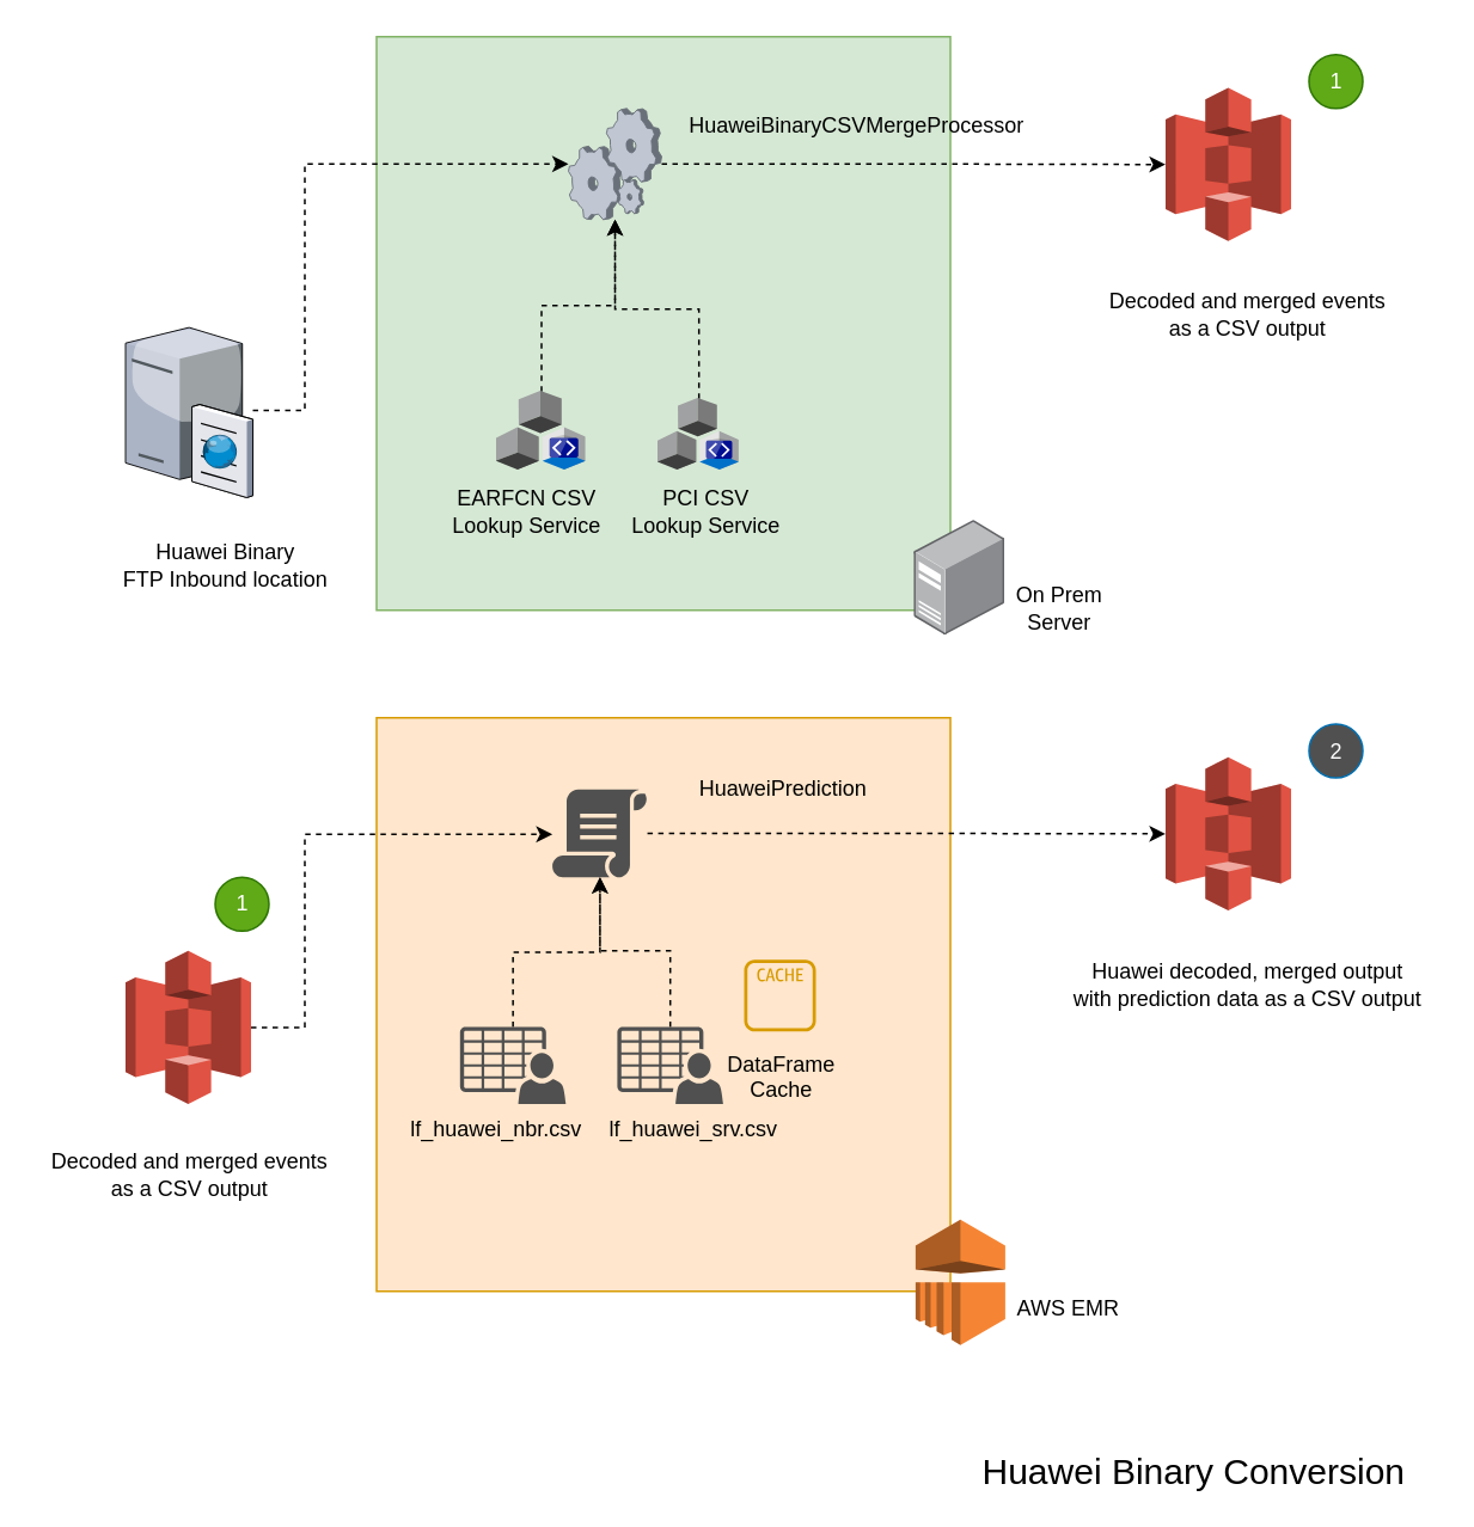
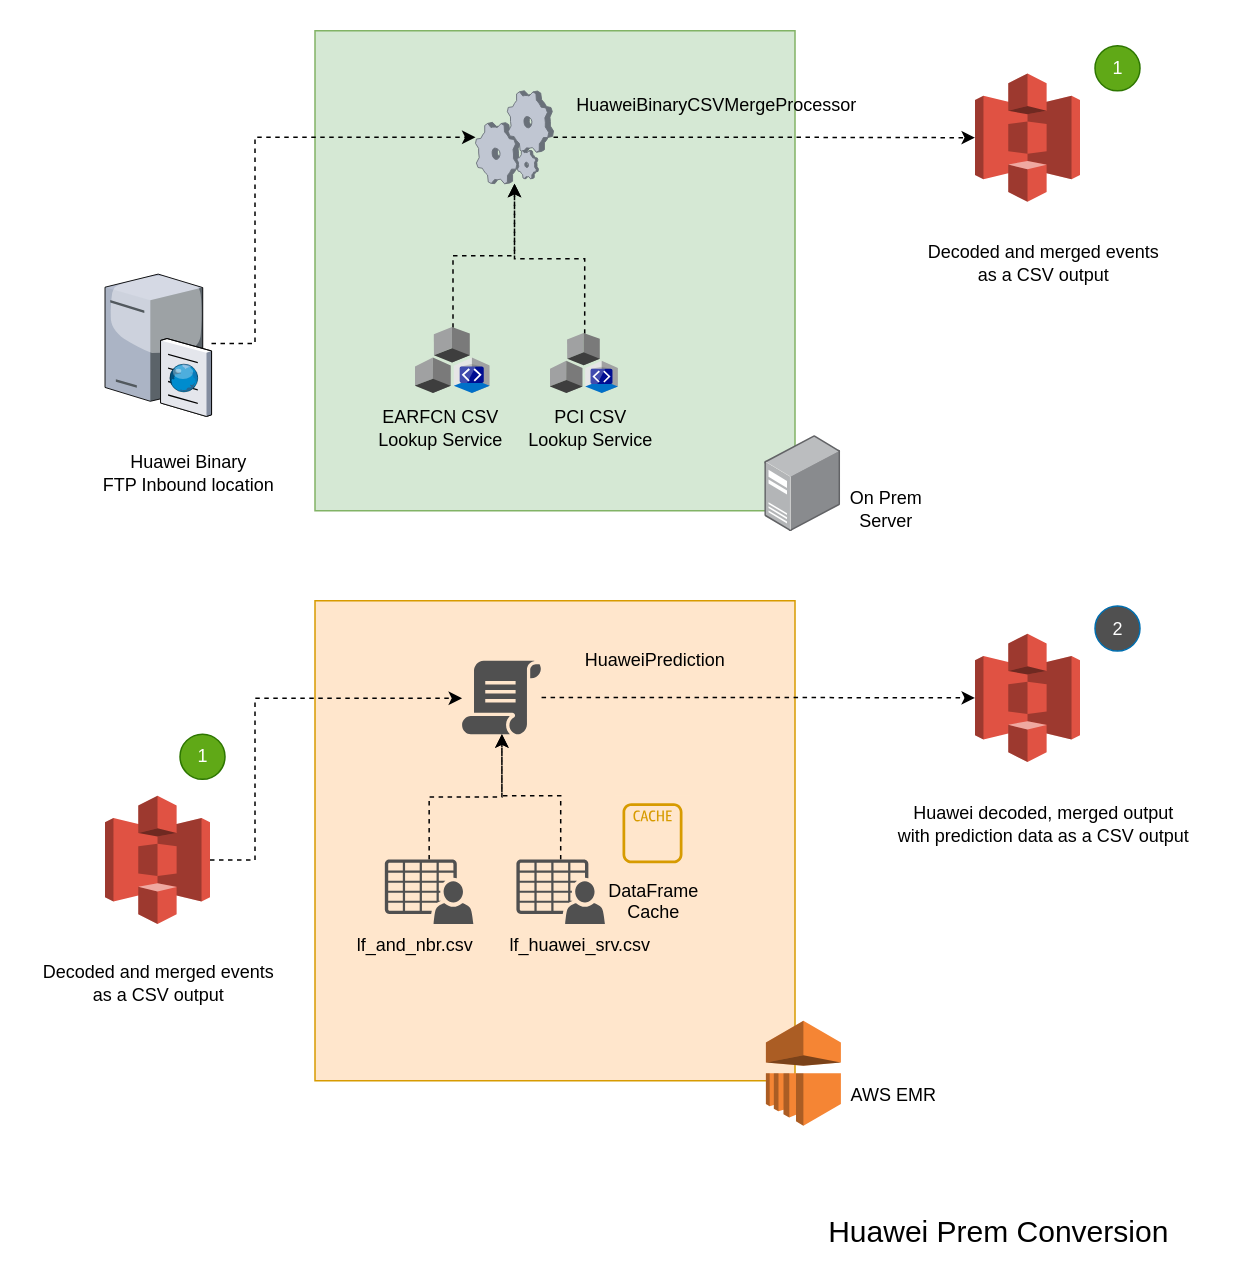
- <mxCell id="30" value="lf_huawei_nbr.csv" style="text;html=1;resizable=0;autosize=1;align=center;verticalAlign=middle;points=[];fillColor=none;strokeColor=none;rounded=0;" parent="1" vertex="1"><mxGeometry x="220.55" y="620" width="110" height="20" as="geometry" /></mxCell>
+ <mxCell id="30" value="lf_and_nbr.csv" style="text;html=1;resizable=0;autosize=1;align=center;verticalAlign=middle;points=[];fillColor=none;strokeColor=none;rounded=0;" parent="1" vertex="1"><mxGeometry x="220.55" y="620" width="110" height="20" as="geometry" /></mxCell>
- <mxCell id="39" value="&lt;font style=&quot;font-size: 20px&quot;&gt;Huawei Binary Conversion&lt;/font&gt;" style="text;html=1;resizable=0;autosize=1;align=center;verticalAlign=middle;points=[];fillColor=none;strokeColor=none;rounded=0;" parent="1" vertex="1"><mxGeometry x="540" y="810" width="250" height="20" as="geometry" /></mxCell>
+ <mxCell id="39" value="&lt;font style=&quot;font-size: 20px&quot;&gt;Huawei Prem Conversion&lt;/font&gt;" style="text;html=1;resizable=0;autosize=1;align=center;verticalAlign=middle;points=[];fillColor=none;strokeColor=none;rounded=0;" parent="1" vertex="1"><mxGeometry x="540" y="810" width="250" height="20" as="geometry" /></mxCell>
